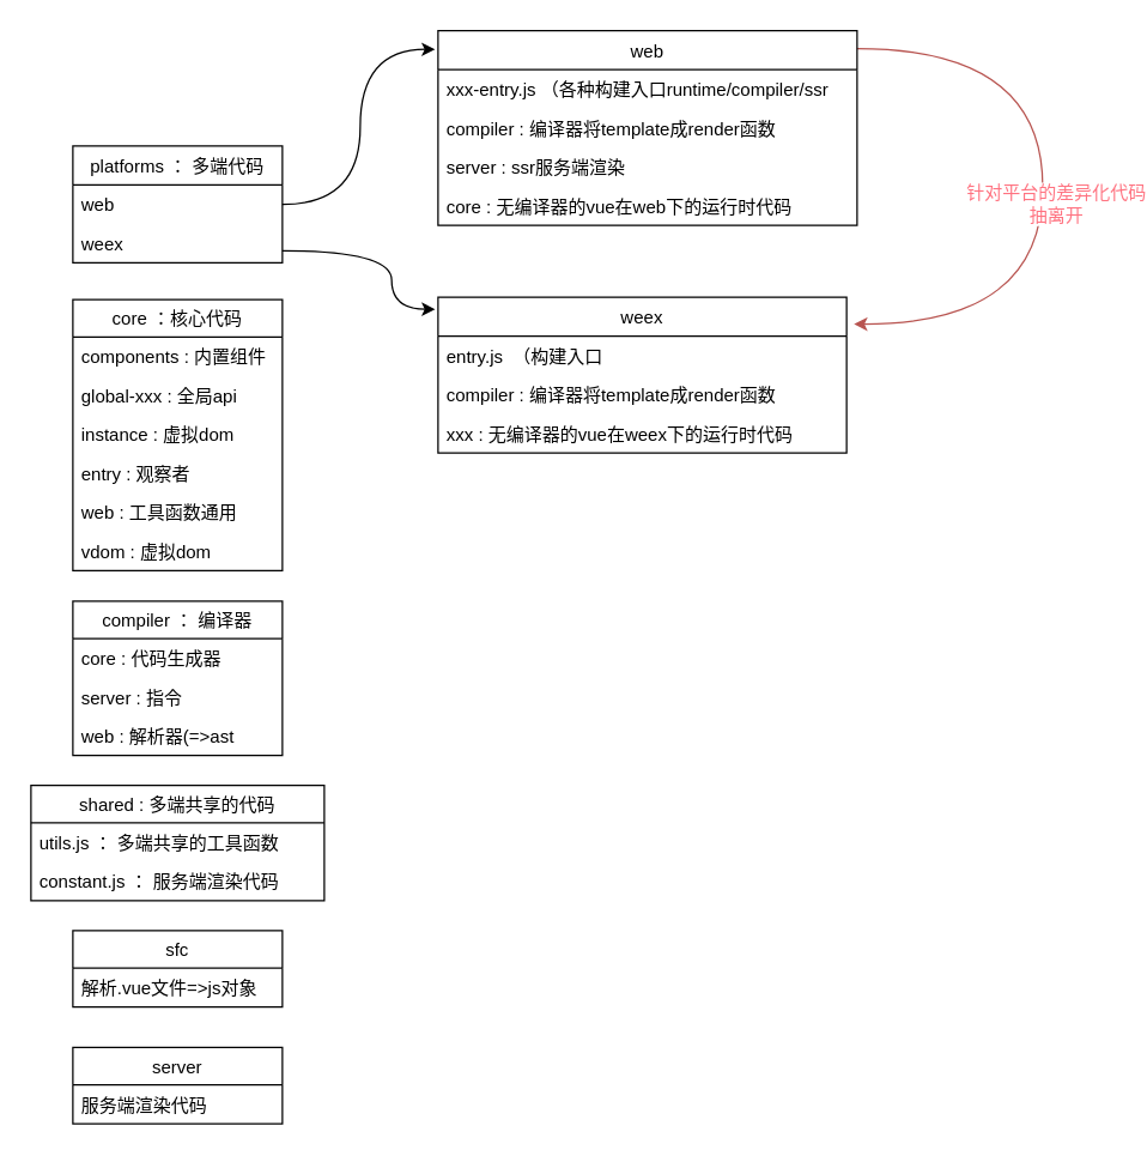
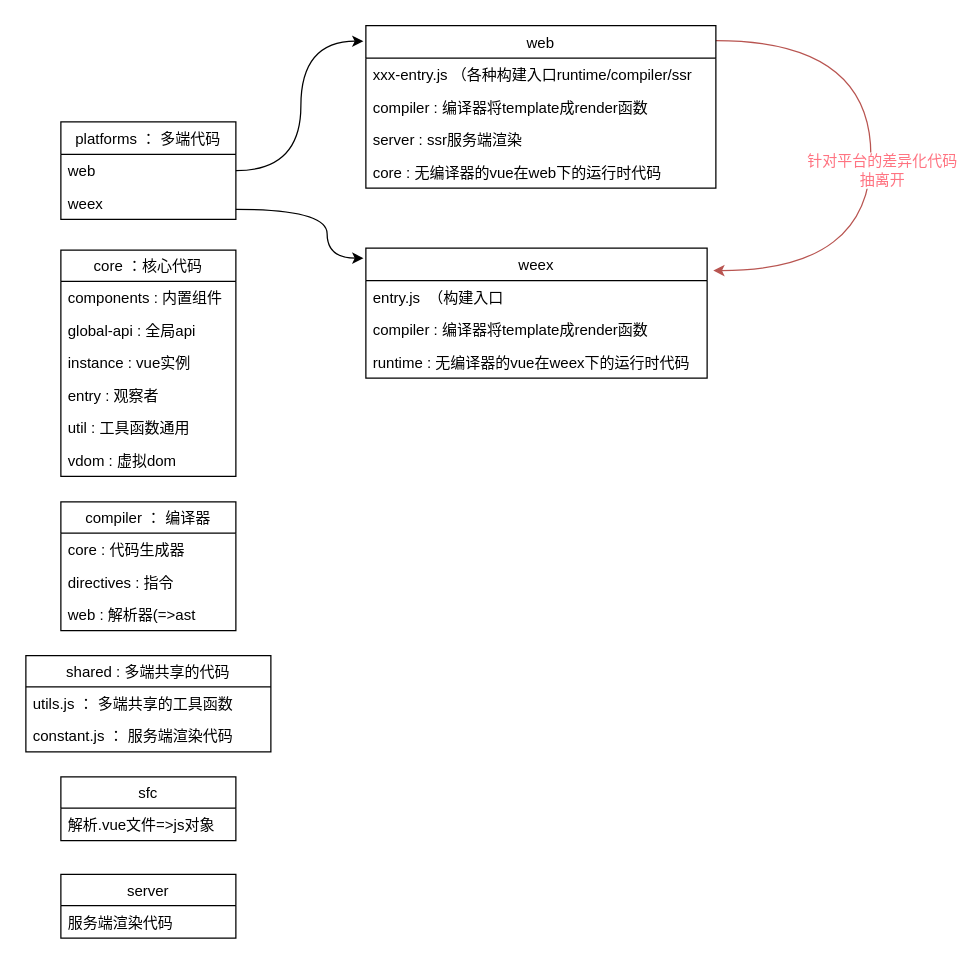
- <mxCell id="20" value="global-xxx : 全局api" style="text;strokeColor=none;fillColor=none;align=left;verticalAlign=top;spacingLeft=4;spacingRight=4;overflow=hidden;rotatable=0;points=[[0,0.5],[1,0.5]];portConstraint=eastwest;" parent="18" vertex="1"><mxGeometry y="51" width="140" height="26" as="geometry" /></mxCell>
+ <mxCell id="20" value="global-api : 全局api" style="text;strokeColor=none;fillColor=none;align=left;verticalAlign=top;spacingLeft=4;spacingRight=4;overflow=hidden;rotatable=0;points=[[0,0.5],[1,0.5]];portConstraint=eastwest;" parent="18" vertex="1"><mxGeometry y="51" width="140" height="26" as="geometry" /></mxCell>
- <mxCell id="21" value="instance : 虚拟dom" style="text;strokeColor=none;fillColor=none;align=left;verticalAlign=top;spacingLeft=4;spacingRight=4;overflow=hidden;rotatable=0;points=[[0,0.5],[1,0.5]];portConstraint=eastwest;" parent="18" vertex="1"><mxGeometry y="77" width="140" height="26" as="geometry" /></mxCell>
+ <mxCell id="21" value="instance : vue实例" style="text;strokeColor=none;fillColor=none;align=left;verticalAlign=top;spacingLeft=4;spacingRight=4;overflow=hidden;rotatable=0;points=[[0,0.5],[1,0.5]];portConstraint=eastwest;" parent="18" vertex="1"><mxGeometry y="77" width="140" height="26" as="geometry" /></mxCell>
- <mxCell id="15" value="xxx : 无编译器的vue在weex下的运行时代码" style="text;strokeColor=none;fillColor=none;align=left;verticalAlign=top;spacingLeft=4;spacingRight=4;overflow=hidden;rotatable=0;points=[[0,0.5],[1,0.5]];portConstraint=eastwest;" parent="12" vertex="1"><mxGeometry y="78" width="273" height="26" as="geometry" /></mxCell>
+ <mxCell id="15" value="runtime : 无编译器的vue在weex下的运行时代码" style="text;strokeColor=none;fillColor=none;align=left;verticalAlign=top;spacingLeft=4;spacingRight=4;overflow=hidden;rotatable=0;points=[[0,0.5],[1,0.5]];portConstraint=eastwest;" parent="12" vertex="1"><mxGeometry y="78" width="273" height="26" as="geometry" /></mxCell>
- <mxCell id="23" value="web : 工具函数通用" style="text;strokeColor=none;fillColor=none;align=left;verticalAlign=top;spacingLeft=4;spacingRight=4;overflow=hidden;rotatable=0;points=[[0,0.5],[1,0.5]];portConstraint=eastwest;" parent="18" vertex="1"><mxGeometry y="129" width="140" height="26" as="geometry" /></mxCell>
+ <mxCell id="23" value="util : 工具函数通用" style="text;strokeColor=none;fillColor=none;align=left;verticalAlign=top;spacingLeft=4;spacingRight=4;overflow=hidden;rotatable=0;points=[[0,0.5],[1,0.5]];portConstraint=eastwest;" parent="18" vertex="1"><mxGeometry y="129" width="140" height="26" as="geometry" /></mxCell>
- <mxCell id="27" value="server : 指令" style="text;strokeColor=none;fillColor=none;align=left;verticalAlign=top;spacingLeft=4;spacingRight=4;overflow=hidden;rotatable=0;points=[[0,0.5],[1,0.5]];portConstraint=eastwest;" parent="25" vertex="1"><mxGeometry y="51" width="140" height="26" as="geometry" /></mxCell>
+ <mxCell id="27" value="directives : 指令" style="text;strokeColor=none;fillColor=none;align=left;verticalAlign=top;spacingLeft=4;spacingRight=4;overflow=hidden;rotatable=0;points=[[0,0.5],[1,0.5]];portConstraint=eastwest;" parent="25" vertex="1"><mxGeometry y="51" width="140" height="26" as="geometry" /></mxCell>
